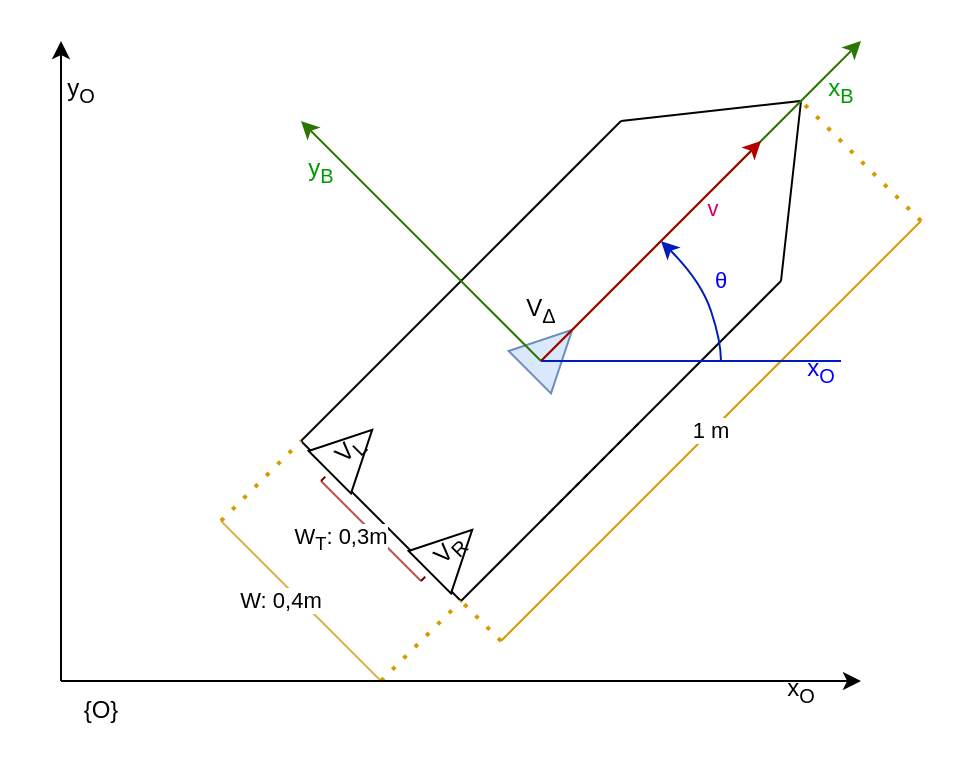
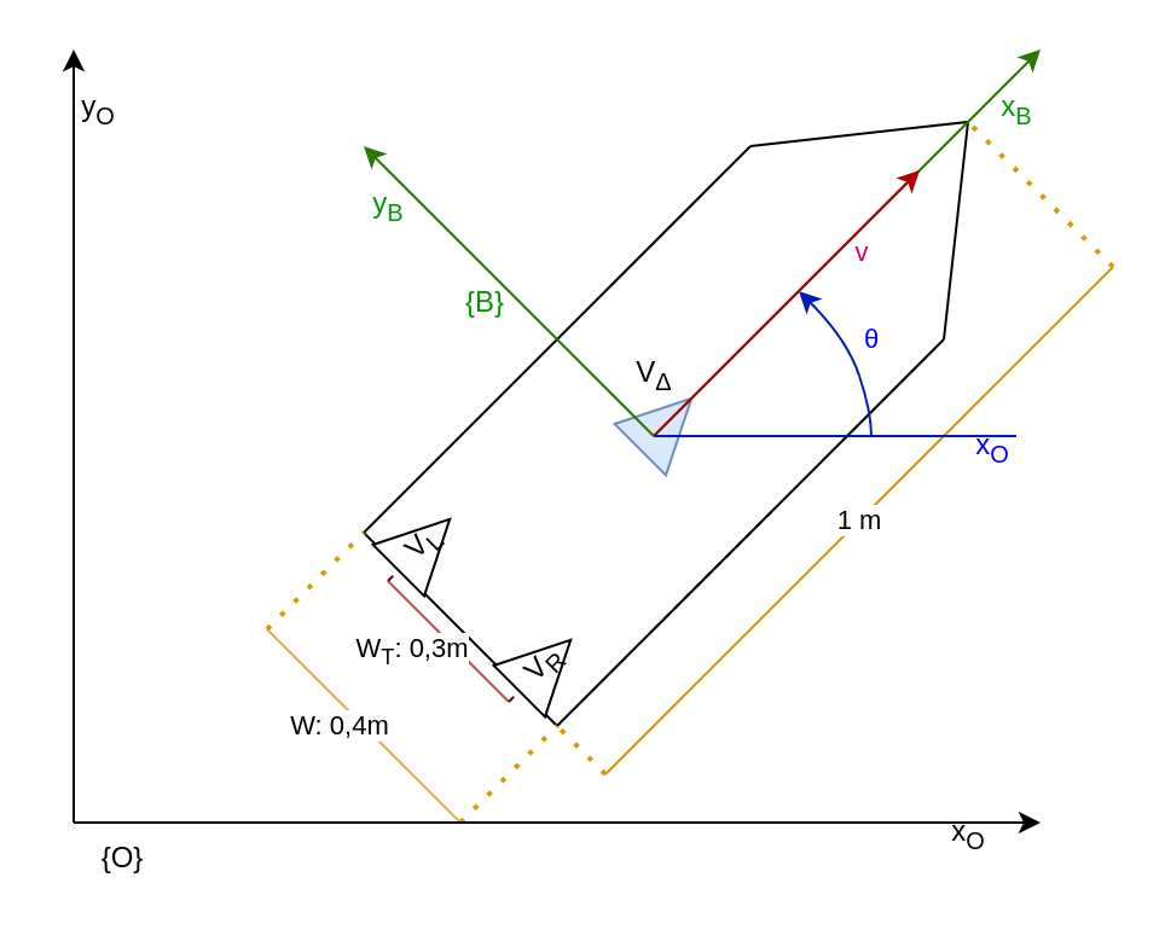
+ <mxCell id="19" value="{B}" style="text;html=1;align=center;verticalAlign=middle;resizable=0;points=[];autosize=1;strokeColor=none;fillColor=none;fontColor=#009900;" parent="1" vertex="1"><mxGeometry x="180" y="110" width="40" height="30" as="geometry" /></mxCell>
